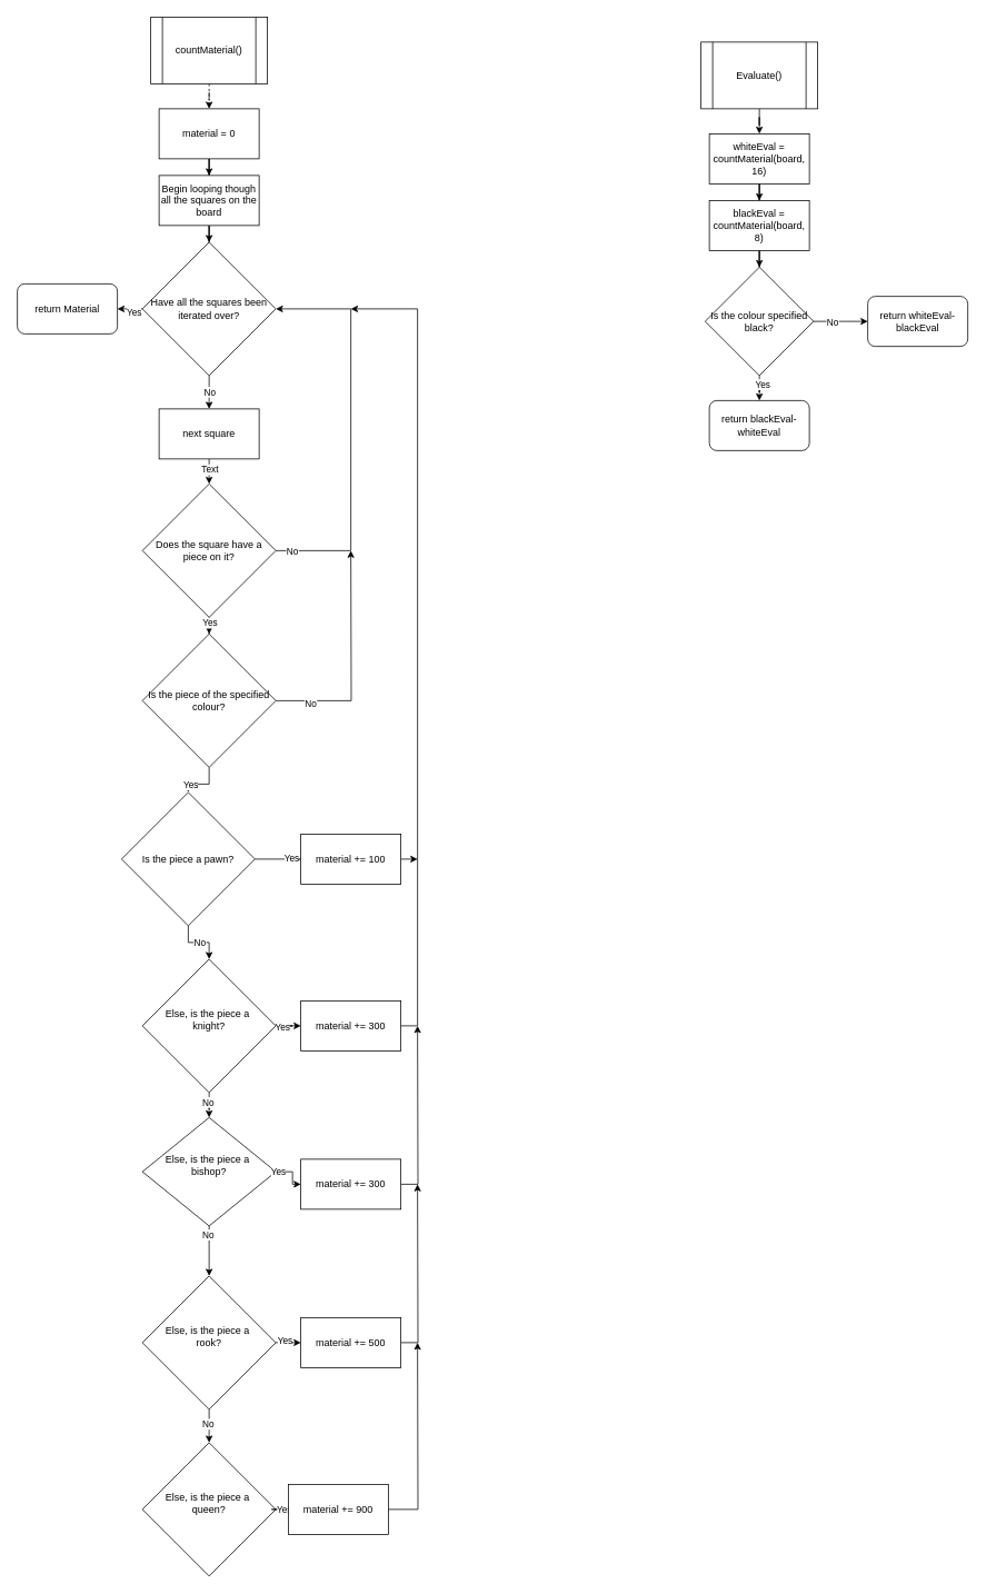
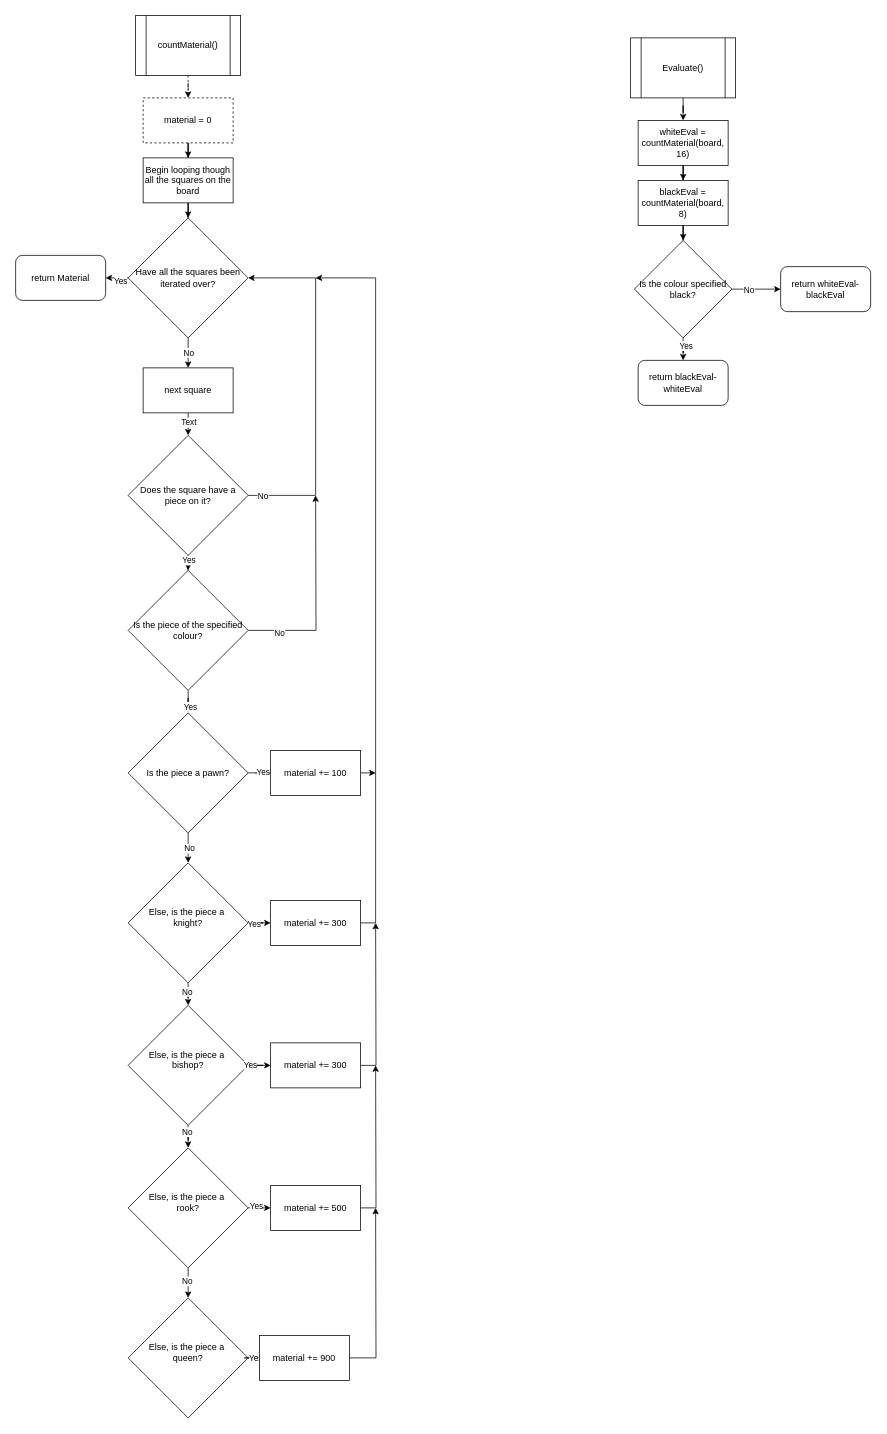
- <mxCell id="5" value="material = 0" style="rounded=0;whiteSpace=wrap;html=1;" vertex="1" parent="1"><mxGeometry x="190" y="130" width="120" height="60" as="geometry" /></mxCell>
+ <mxCell id="5" value="material = 0" style="rounded=0;whiteSpace=wrap;html=1;dashed=1;" vertex="1" parent="1"><mxGeometry x="190" y="130" width="120" height="60" as="geometry" /></mxCell>
- <mxCell id="25" value="Is the piece a pawn?" style="rhombus;whiteSpace=wrap;html=1;" vertex="1" parent="1"><mxGeometry x="145" y="950" width="160" height="160" as="geometry" /></mxCell>
+ <mxCell id="25" value="Is the piece a pawn?" style="rhombus;whiteSpace=wrap;html=1;" vertex="1" parent="1"><mxGeometry x="170" y="950" width="160" height="160" as="geometry" /></mxCell>
- <mxCell id="34" value="Else, is the piece a&amp;nbsp;&lt;div&gt;bishop?&lt;div&gt;&lt;br&gt;&lt;/div&gt;&lt;/div&gt;" style="rhombus;whiteSpace=wrap;html=1;" vertex="1" parent="1"><mxGeometry x="170" y="1340" width="160" height="130" as="geometry" /></mxCell>
+ <mxCell id="34" value="Else, is the piece a&amp;nbsp;&lt;div&gt;bishop?&lt;div&gt;&lt;br&gt;&lt;/div&gt;&lt;/div&gt;" style="rhombus;whiteSpace=wrap;html=1;" vertex="1" parent="1"><mxGeometry x="170" y="1340" width="160" height="160" as="geometry" /></mxCell>
